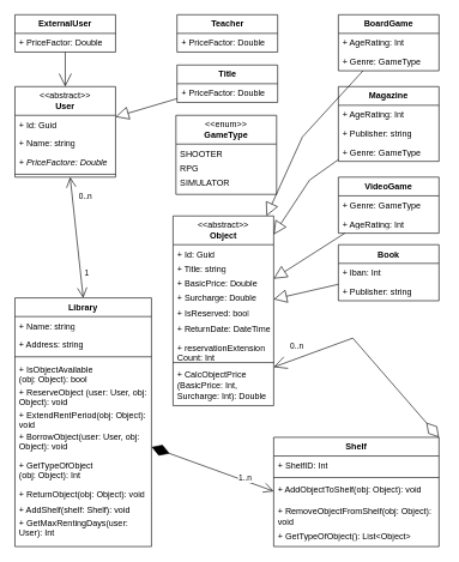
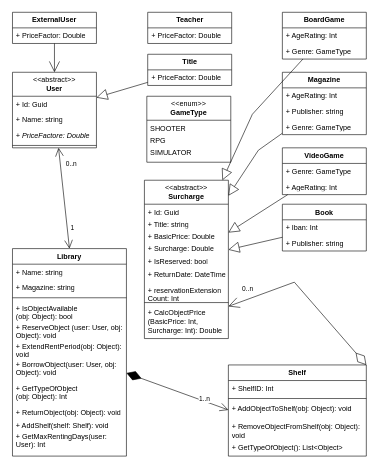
- <mxCell id="53" value="&amp;lt;&amp;lt;abstract&amp;gt;&amp;gt;&lt;div&gt;&lt;b&gt;Object&lt;/b&gt;&lt;/div&gt;" style="swimlane;fontStyle=0;childLayout=stackLayout;horizontal=1;startSize=40;fillColor=none;horizontalStack=0;resizeParent=1;resizeParentMax=0;resizeLast=0;collapsible=1;marginBottom=0;whiteSpace=wrap;html=1;" parent="1" vertex="1"><mxGeometry x="240" y="300" width="140" height="264" as="geometry" /></mxCell>
+ <mxCell id="53" value="&amp;lt;&amp;lt;abstract&amp;gt;&amp;gt;&lt;div&gt;&lt;b&gt;Surcharge&lt;/b&gt;&lt;/div&gt;" style="swimlane;fontStyle=0;childLayout=stackLayout;horizontal=1;startSize=40;fillColor=none;horizontalStack=0;resizeParent=1;resizeParentMax=0;resizeLast=0;collapsible=1;marginBottom=0;whiteSpace=wrap;html=1;" parent="1" vertex="1"><mxGeometry x="240" y="300" width="140" height="264" as="geometry" /></mxCell>
- <mxCell id="4" value="+ Address: string" style="text;strokeColor=none;fillColor=none;align=left;verticalAlign=top;spacingLeft=4;spacingRight=4;overflow=hidden;rotatable=0;points=[[0,0.5],[1,0.5]];portConstraint=eastwest;whiteSpace=wrap;html=1;" parent="2" vertex="1"><mxGeometry y="52" width="190" height="26" as="geometry" /></mxCell>
+ <mxCell id="4" value="+ Magazine: string" style="text;strokeColor=none;fillColor=none;align=left;verticalAlign=top;spacingLeft=4;spacingRight=4;overflow=hidden;rotatable=0;points=[[0,0.5],[1,0.5]];portConstraint=eastwest;whiteSpace=wrap;html=1;" parent="2" vertex="1"><mxGeometry y="52" width="190" height="26" as="geometry" /></mxCell>
